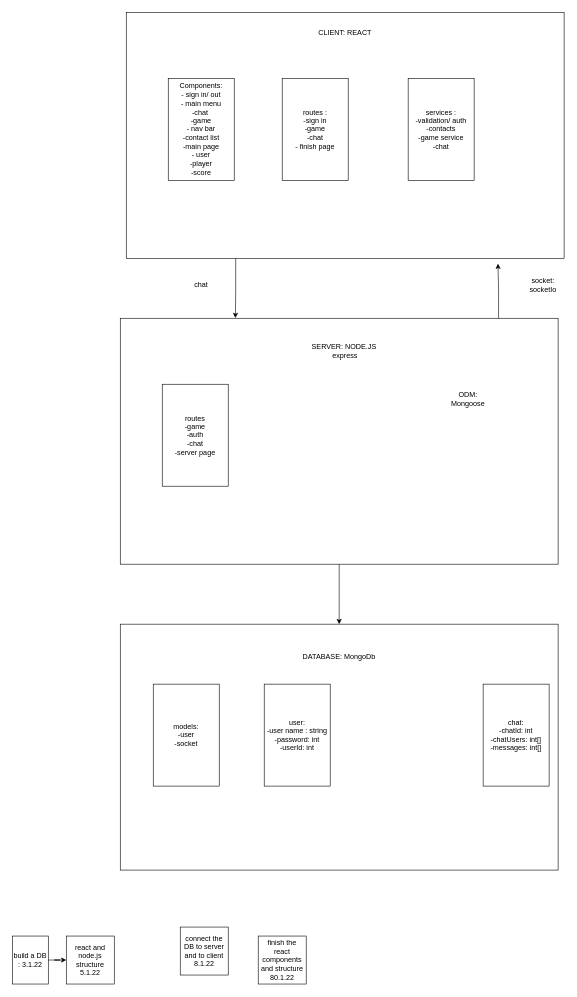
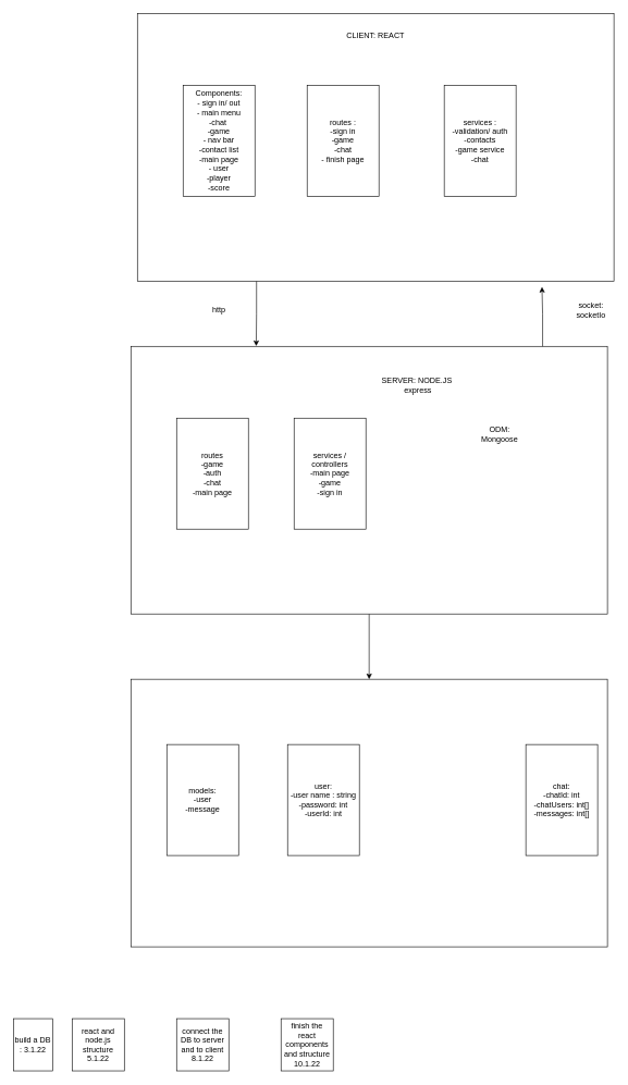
- <mxCell id="11" value="chat" style="text;html=1;strokeColor=none;fillColor=none;align=center;verticalAlign=middle;whiteSpace=wrap;rounded=0;" vertex="1" parent="1"><mxGeometry x="305" y="460" width="60" height="30" as="geometry" /></mxCell>
+ <mxCell id="11" value="http" style="text;html=1;strokeColor=none;fillColor=none;align=center;verticalAlign=middle;whiteSpace=wrap;rounded=0;" vertex="1" parent="1"><mxGeometry x="305" y="460" width="60" height="30" as="geometry" /></mxCell>
- <mxCell id="13" value="SERVER: NODE.JS&amp;nbsp;&lt;br&gt;express" style="text;html=1;strokeColor=none;fillColor=none;align=center;verticalAlign=middle;whiteSpace=wrap;rounded=0;" vertex="1" parent="1"><mxGeometry x="510" y="570" width="130" height="30" as="geometry" /></mxCell>
+ <mxCell id="13" value="SERVER: NODE.JS&amp;nbsp;&lt;br&gt;express" style="text;html=1;strokeColor=none;fillColor=none;align=center;verticalAlign=middle;whiteSpace=wrap;rounded=0;" vertex="1" parent="1"><mxGeometry x="575" y="575" width="130" height="30" as="geometry" /></mxCell>
- <mxCell id="20" value="ODM: Mongoose" style="text;html=1;strokeColor=none;fillColor=none;align=center;verticalAlign=middle;whiteSpace=wrap;rounded=0;" vertex="1" parent="1"><mxGeometry x="750" y="650" width="60" height="30" as="geometry" /></mxCell>
+ <mxCell id="20" value="ODM: Mongoose" style="text;html=1;strokeColor=none;fillColor=none;align=center;verticalAlign=middle;whiteSpace=wrap;rounded=0;" vertex="1" parent="1"><mxGeometry x="735" y="650" width="60" height="30" as="geometry" /></mxCell>
- <mxCell id="14" value="routes&lt;br&gt;-game&lt;br&gt;-auth&lt;br&gt;-chat&lt;br&gt;-server page" style="text;html=1;strokeColor=default;fillColor=none;align=center;verticalAlign=middle;whiteSpace=wrap;rounded=0;" vertex="1" parent="1"><mxGeometry x="270" y="640" width="110" height="170" as="geometry" /></mxCell>
+ <mxCell id="14" value="routes&lt;br&gt;-game&lt;br&gt;-auth&lt;br&gt;-chat&lt;br&gt;-main page" style="text;html=1;strokeColor=default;fillColor=none;align=center;verticalAlign=middle;whiteSpace=wrap;rounded=0;" vertex="1" parent="1"><mxGeometry x="270" y="640" width="110" height="170" as="geometry" /></mxCell>
+ <mxCell id="15" value="services / controllers&lt;br&gt;-main page&lt;br&gt;-game&lt;br&gt;-sign in" style="text;html=1;strokeColor=default;fillColor=none;align=center;verticalAlign=middle;whiteSpace=wrap;rounded=0;" vertex="1" parent="1"><mxGeometry x="450" y="640" width="110" height="170" as="geometry" /></mxCell>
- <mxCell id="17" value="DATABASE: MongoDb" style="text;html=1;strokeColor=none;fillColor=none;align=center;verticalAlign=middle;whiteSpace=wrap;rounded=0;" vertex="1" parent="1"><mxGeometry x="500" y="1080" width="130" height="30" as="geometry" /></mxCell>
- <mxCell id="18" value="models:&lt;br&gt;-user&lt;br&gt;-socket&lt;br&gt;" style="text;html=1;strokeColor=default;fillColor=none;align=center;verticalAlign=middle;whiteSpace=wrap;rounded=0;" vertex="1" parent="1"><mxGeometry x="255" y="1140" width="110" height="170" as="geometry" /></mxCell>
+ <mxCell id="18" value="models:&lt;br&gt;-user&lt;br&gt;-message&lt;br&gt;" style="text;html=1;strokeColor=default;fillColor=none;align=center;verticalAlign=middle;whiteSpace=wrap;rounded=0;" vertex="1" parent="1"><mxGeometry x="255" y="1140" width="110" height="170" as="geometry" /></mxCell>
- <mxCell id="25" value="connect the DB to server and to client&lt;br&gt;8.1.22" style="text;html=1;strokeColor=default;fillColor=none;align=center;verticalAlign=middle;whiteSpace=wrap;rounded=0;gradientColor=none;" vertex="1" parent="1"><mxGeometry x="300" y="1545" width="80" height="80" as="geometry" /></mxCell>
+ <mxCell id="25" value="connect the DB to server and to client&lt;br&gt;8.1.22" style="text;html=1;strokeColor=default;fillColor=none;align=center;verticalAlign=middle;whiteSpace=wrap;rounded=0;gradientColor=none;" vertex="1" parent="1"><mxGeometry x="270" y="1560" width="80" height="80" as="geometry" /></mxCell>
- <mxCell id="22" value="" style="edgeStyle=orthogonalEdgeStyle;rounded=0;orthogonalLoop=1;jettySize=auto;html=1;" edge="1" parent="1" source="23" target="24"><mxGeometry relative="1" as="geometry" /></mxCell>
- <mxCell id="26" value="finish the react components and structure&lt;br&gt;80.1.22" style="text;html=1;strokeColor=default;fillColor=none;align=center;verticalAlign=middle;whiteSpace=wrap;rounded=0;gradientColor=none;" vertex="1" parent="1"><mxGeometry x="430" y="1560" width="80" height="80" as="geometry" /></mxCell>
+ <mxCell id="26" value="finish the react components and structure&lt;br&gt;10.1.22" style="text;html=1;strokeColor=default;fillColor=none;align=center;verticalAlign=middle;whiteSpace=wrap;rounded=0;gradientColor=none;" vertex="1" parent="1"><mxGeometry x="430" y="1560" width="80" height="80" as="geometry" /></mxCell>
